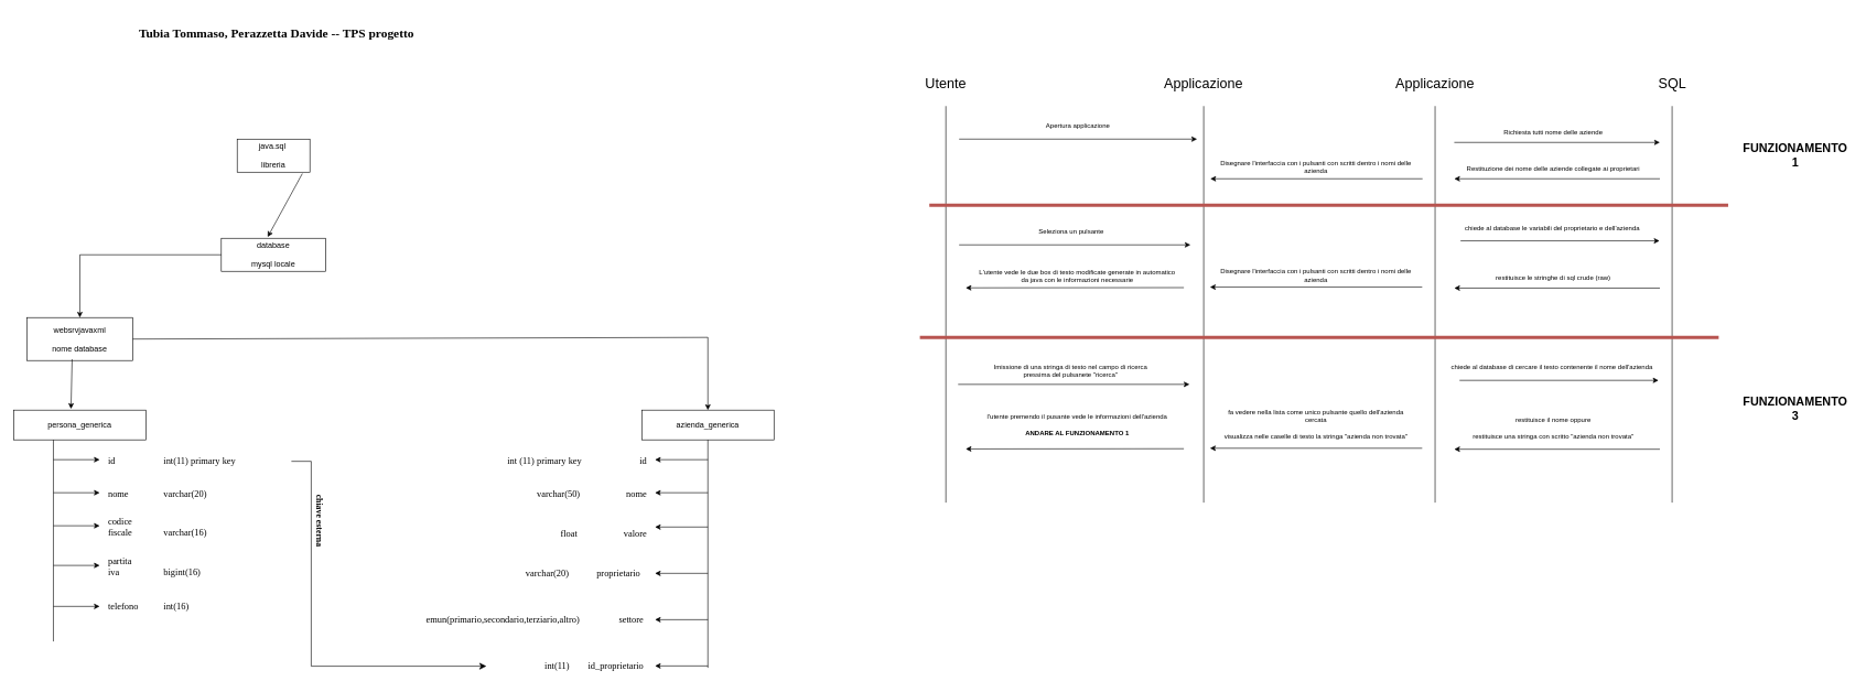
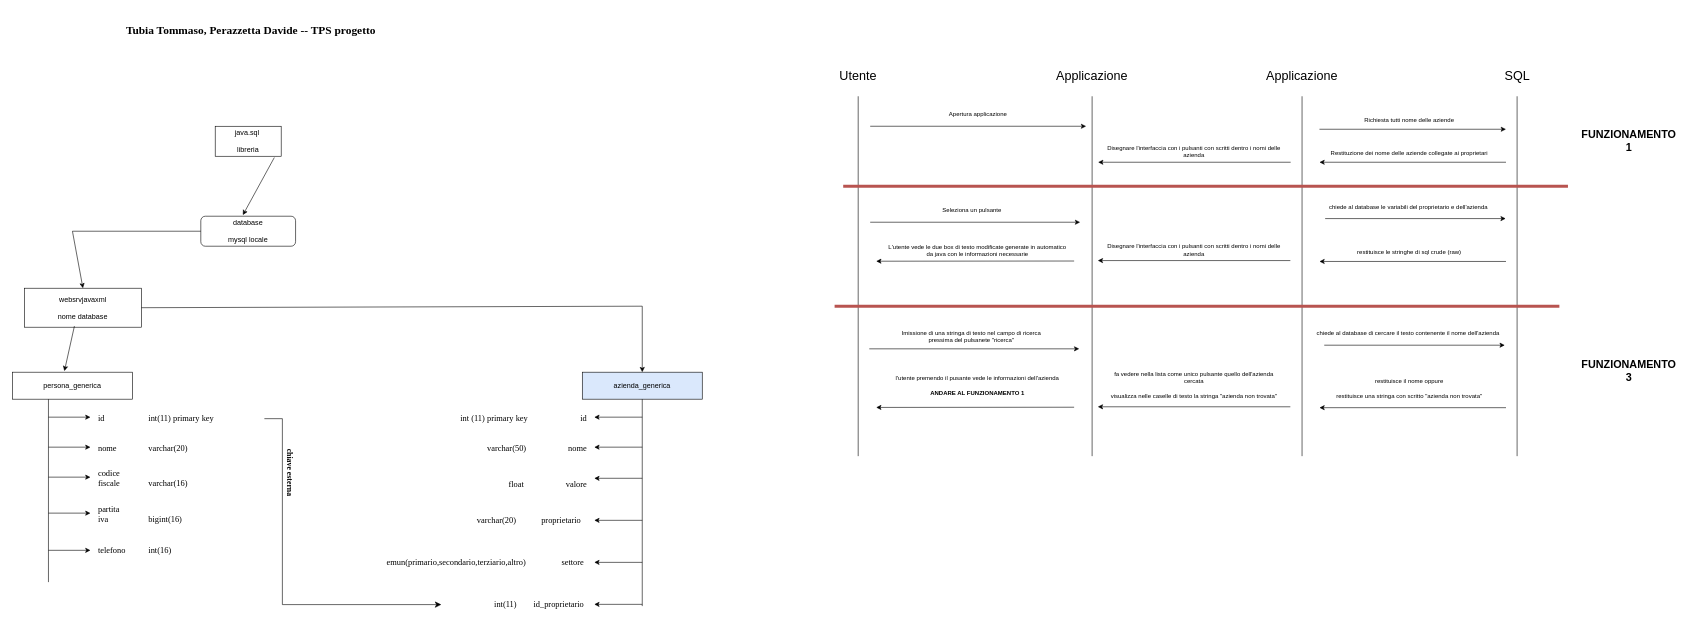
- <mxCell id="4" value="database&lt;br&gt;&lt;br&gt;mysql locale" style="html=1;whiteSpace=wrap;" vertex="1" parent="1"><mxGeometry x="334" y="360" width="158" height="50" as="geometry" /></mxCell>
+ <mxCell id="4" value="database&lt;br&gt;&lt;br&gt;mysql locale" style="html=1;whiteSpace=wrap;rounded=1;" vertex="1" parent="1"><mxGeometry x="334" y="360" width="158" height="50" as="geometry" /></mxCell>
- <mxCell id="5" value="websrvjavaxml&lt;br&gt;&lt;br&gt;nome database" style="html=1;whiteSpace=wrap;" vertex="1" parent="1"><mxGeometry x="40" y="480" width="160" height="65" as="geometry" /></mxCell>
+ <mxCell id="5" value="websrvjavaxml&lt;br&gt;&lt;br&gt;nome database" style="html=1;whiteSpace=wrap;" vertex="1" parent="1"><mxGeometry x="40" y="480" width="195" height="65" as="geometry" /></mxCell>
- <mxCell id="15" value="azienda_generica" style="html=1;whiteSpace=wrap;" vertex="1" parent="1"><mxGeometry x="970" y="620" width="200" height="45" as="geometry" /></mxCell>
+ <mxCell id="15" value="azienda_generica" style="html=1;whiteSpace=wrap;fillColor=#dae8fc;" vertex="1" parent="1"><mxGeometry x="970" y="620" width="200" height="45" as="geometry" /></mxCell>
